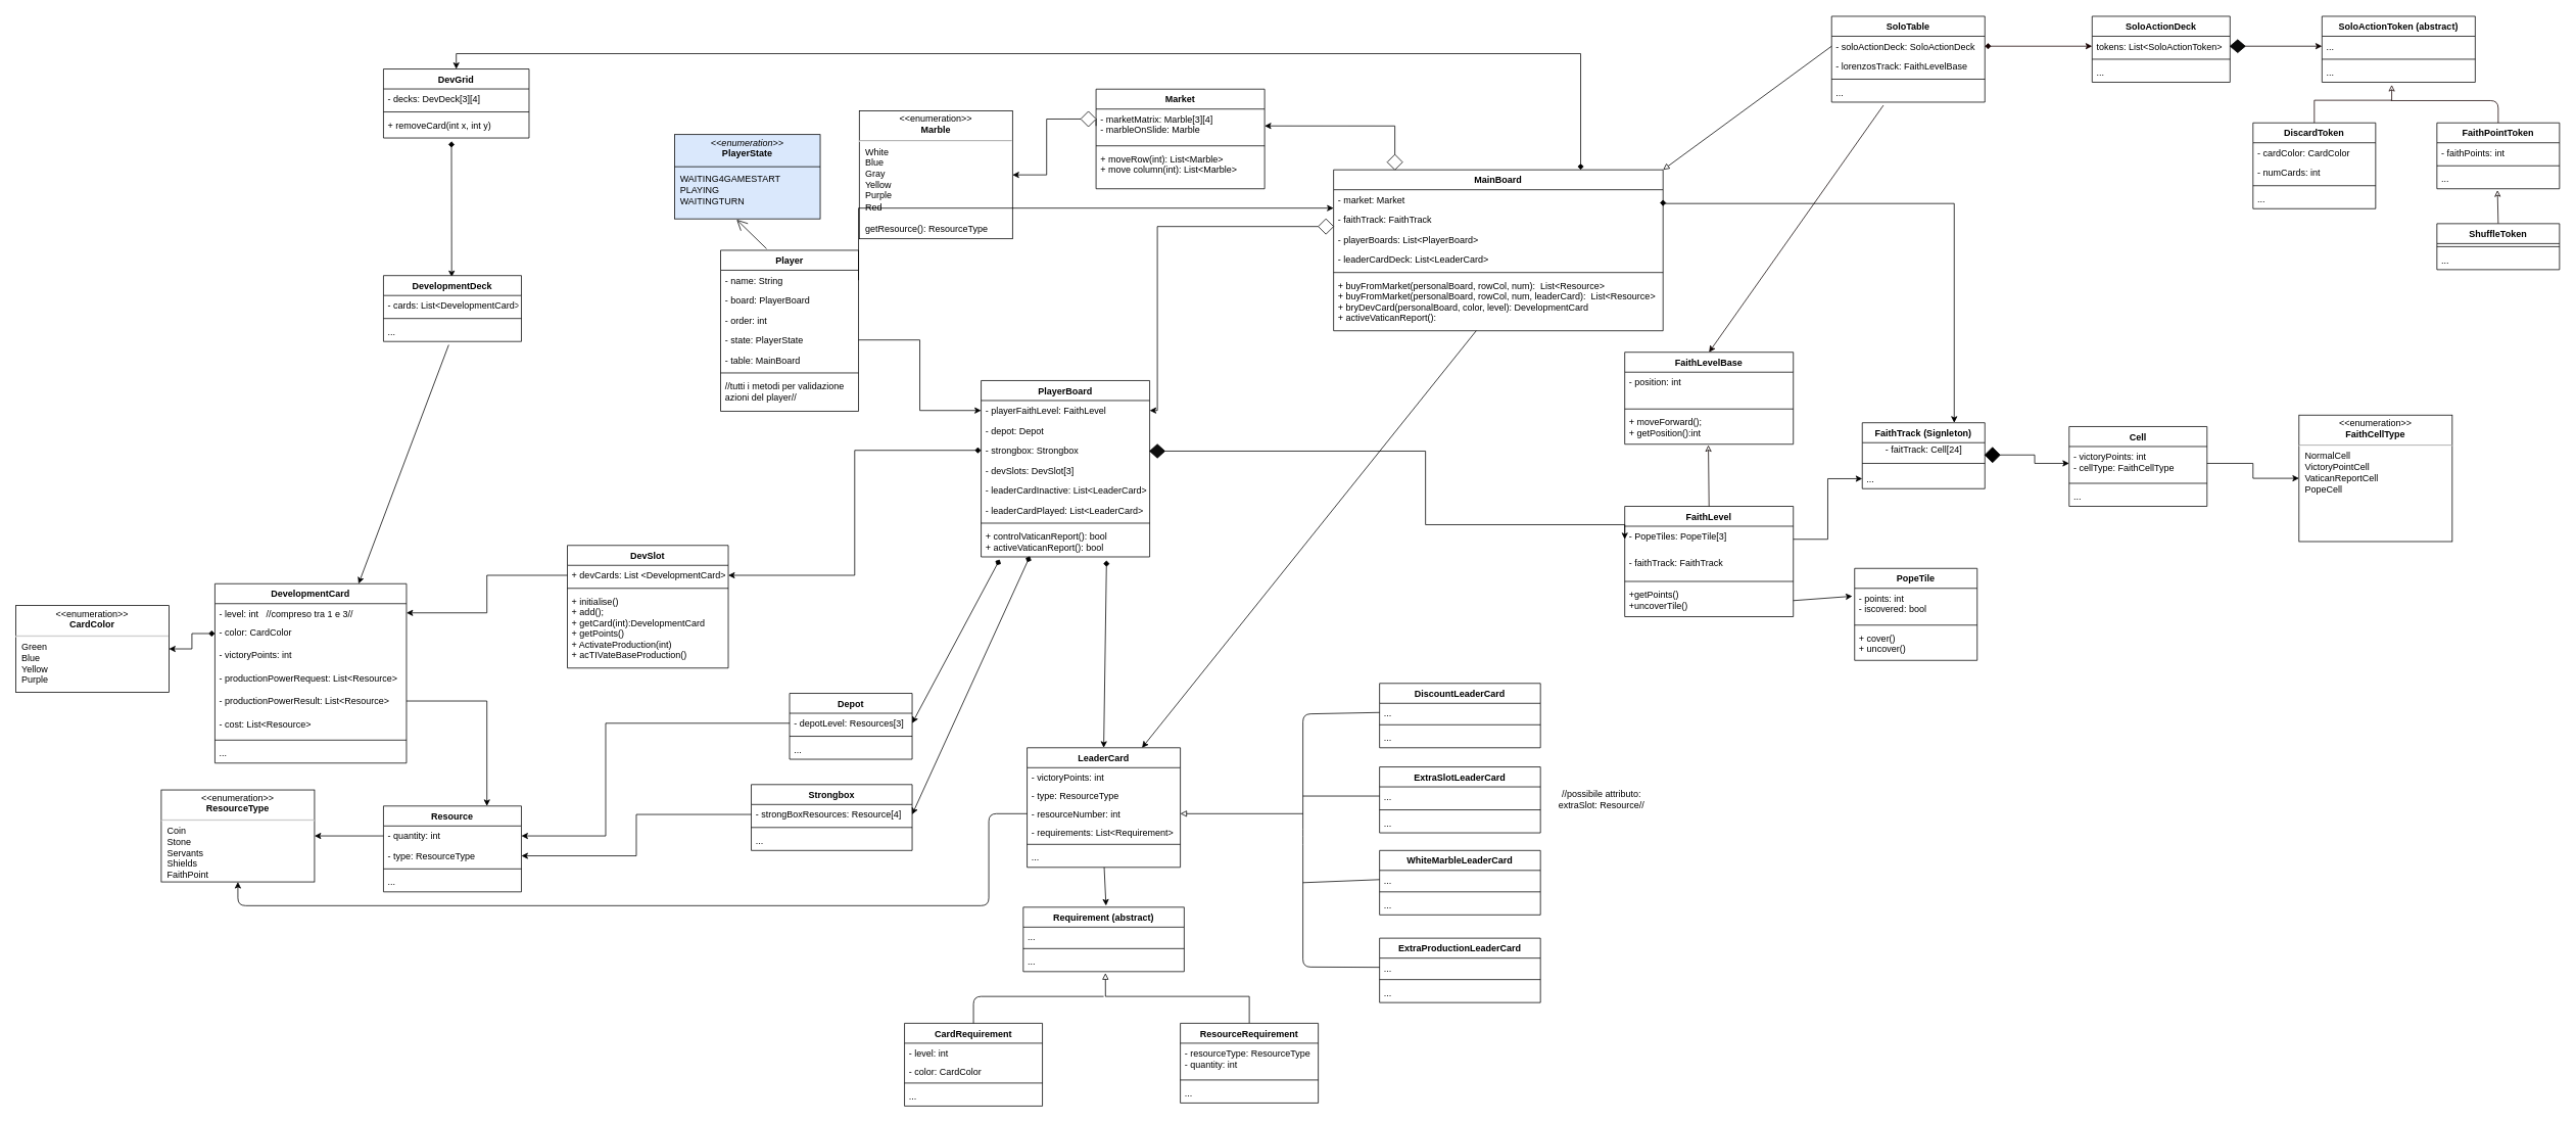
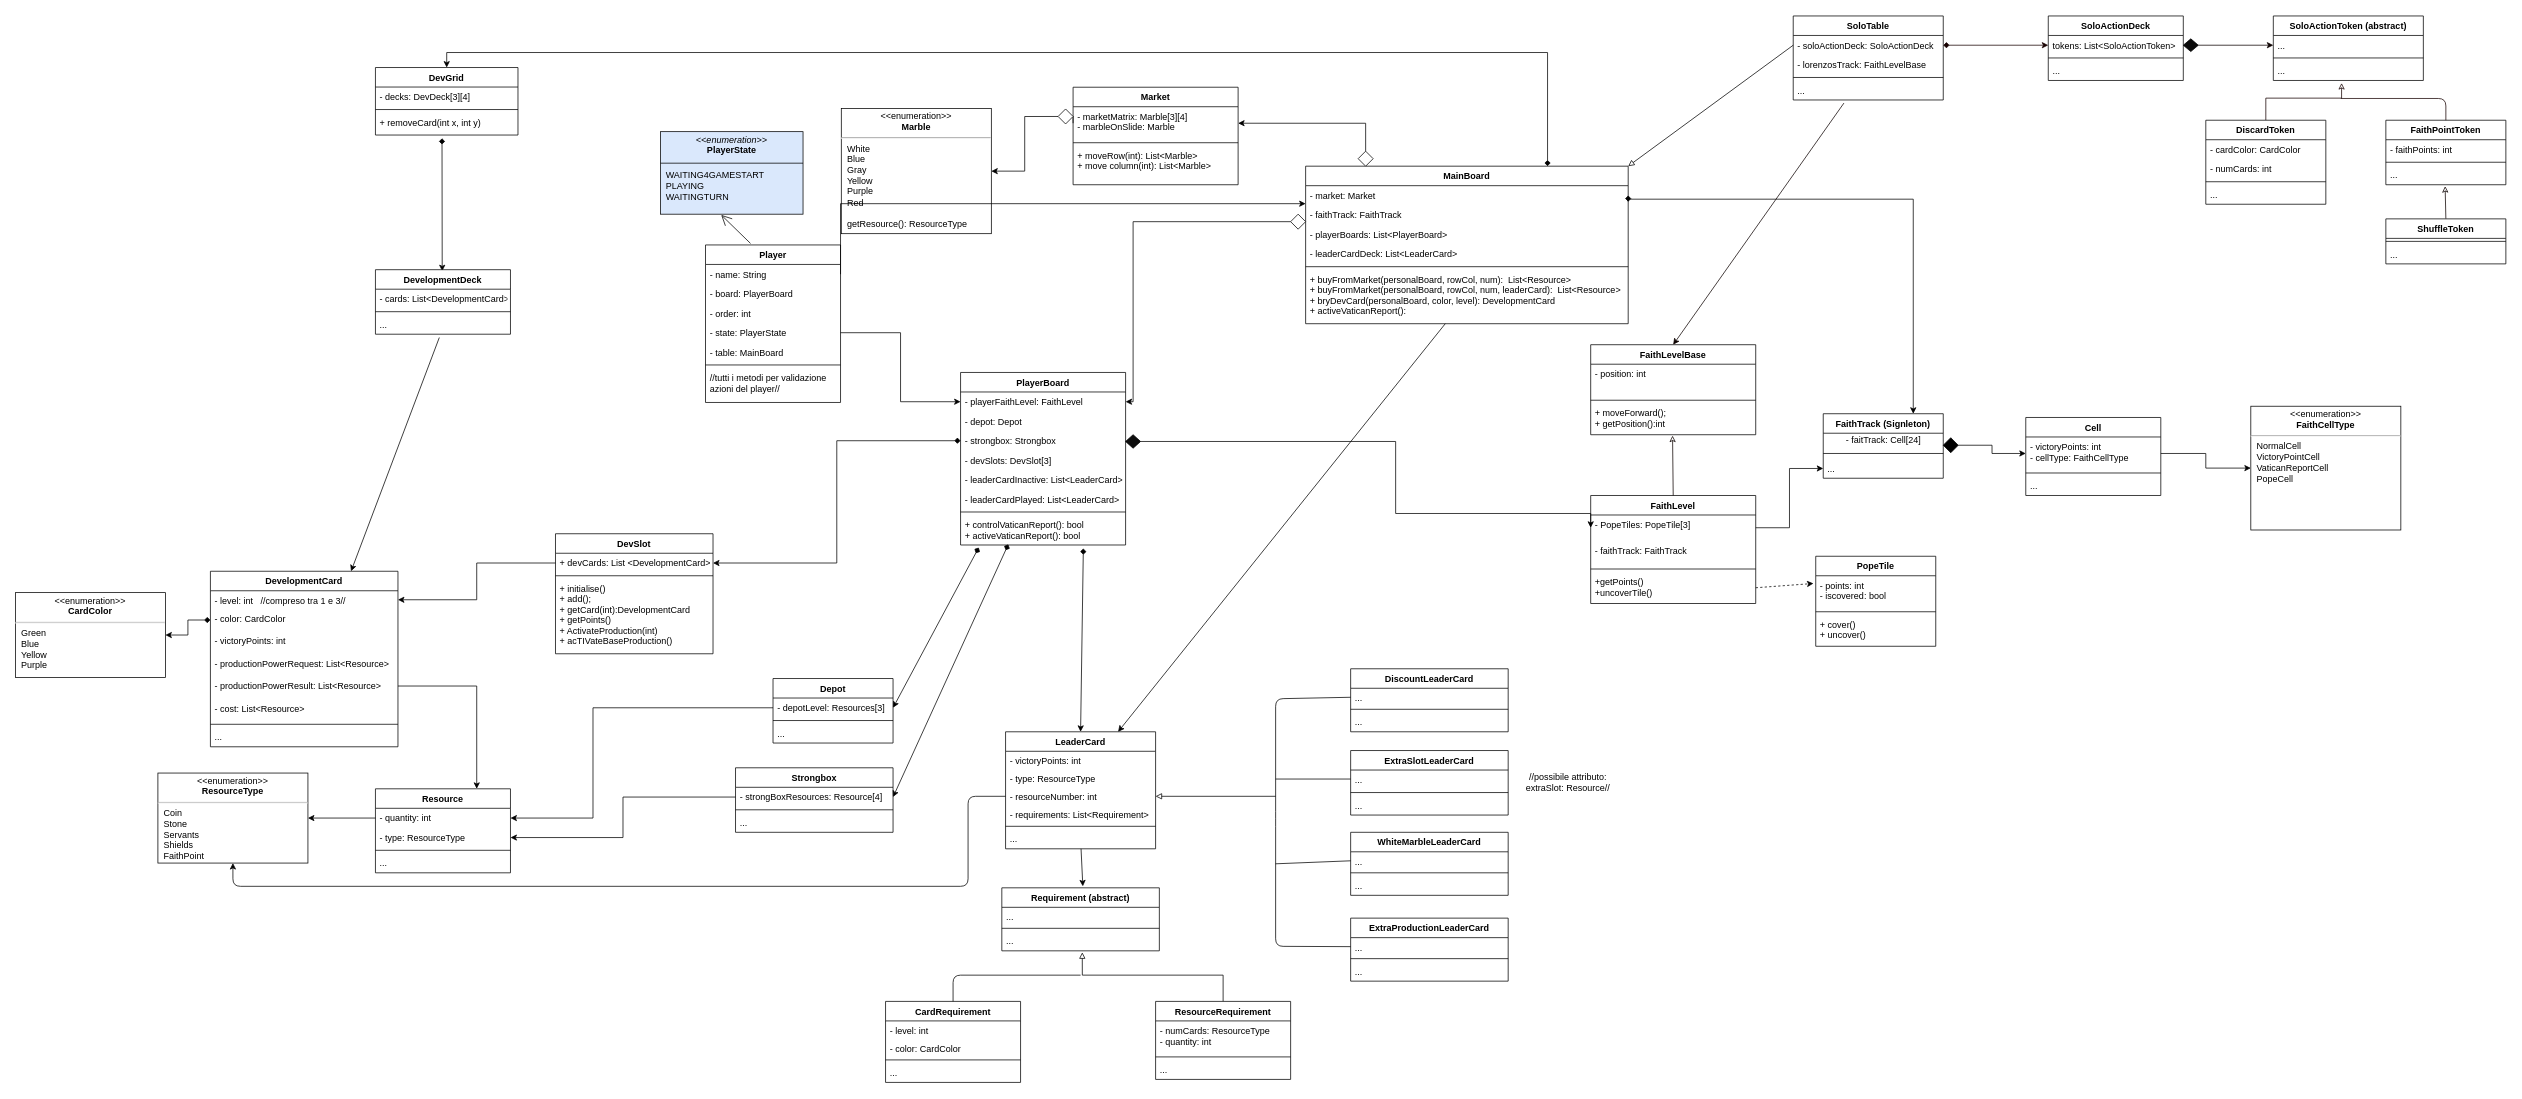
- <mxCell id="87" style="rounded=0;orthogonalLoop=1;jettySize=auto;elbow=vertical;html=1;exitX=1;exitY=0.5;exitDx=0;exitDy=0;entryX=-0.019;entryY=0.234;entryDx=0;entryDy=0;entryPerimeter=0;startArrow=none;startFill=0;endArrow=classic;endFill=1;strokeWidth=1;" parent="1" source="55" target="48" edge="1"><mxGeometry relative="1" as="geometry" /></mxCell>
+ <mxCell id="87" style="rounded=0;orthogonalLoop=1;jettySize=auto;elbow=vertical;html=1;exitX=1;exitY=0.5;exitDx=0;exitDy=0;entryX=-0.019;entryY=0.234;entryDx=0;entryDy=0;entryPerimeter=0;startArrow=none;startFill=0;endArrow=classic;endFill=1;strokeWidth=1;dashed=1;" parent="1" source="55" target="48" edge="1"><mxGeometry relative="1" as="geometry" /></mxCell>
- <mxCell id="138" value="- resourceType: ResourceType&#10;- quantity: int" style="text;strokeColor=none;fillColor=none;align=left;verticalAlign=top;spacingLeft=4;spacingRight=4;overflow=hidden;rotatable=0;points=[[0,0.5],[1,0.5]];portConstraint=eastwest;" vertex="1" parent="137"><mxGeometry y="26" width="180" height="44" as="geometry" /></mxCell>
+ <mxCell id="138" value="- numCards: ResourceType&#10;- quantity: int" style="text;strokeColor=none;fillColor=none;align=left;verticalAlign=top;spacingLeft=4;spacingRight=4;overflow=hidden;rotatable=0;points=[[0,0.5],[1,0.5]];portConstraint=eastwest;" vertex="1" parent="137"><mxGeometry y="26" width="180" height="44" as="geometry" /></mxCell>
